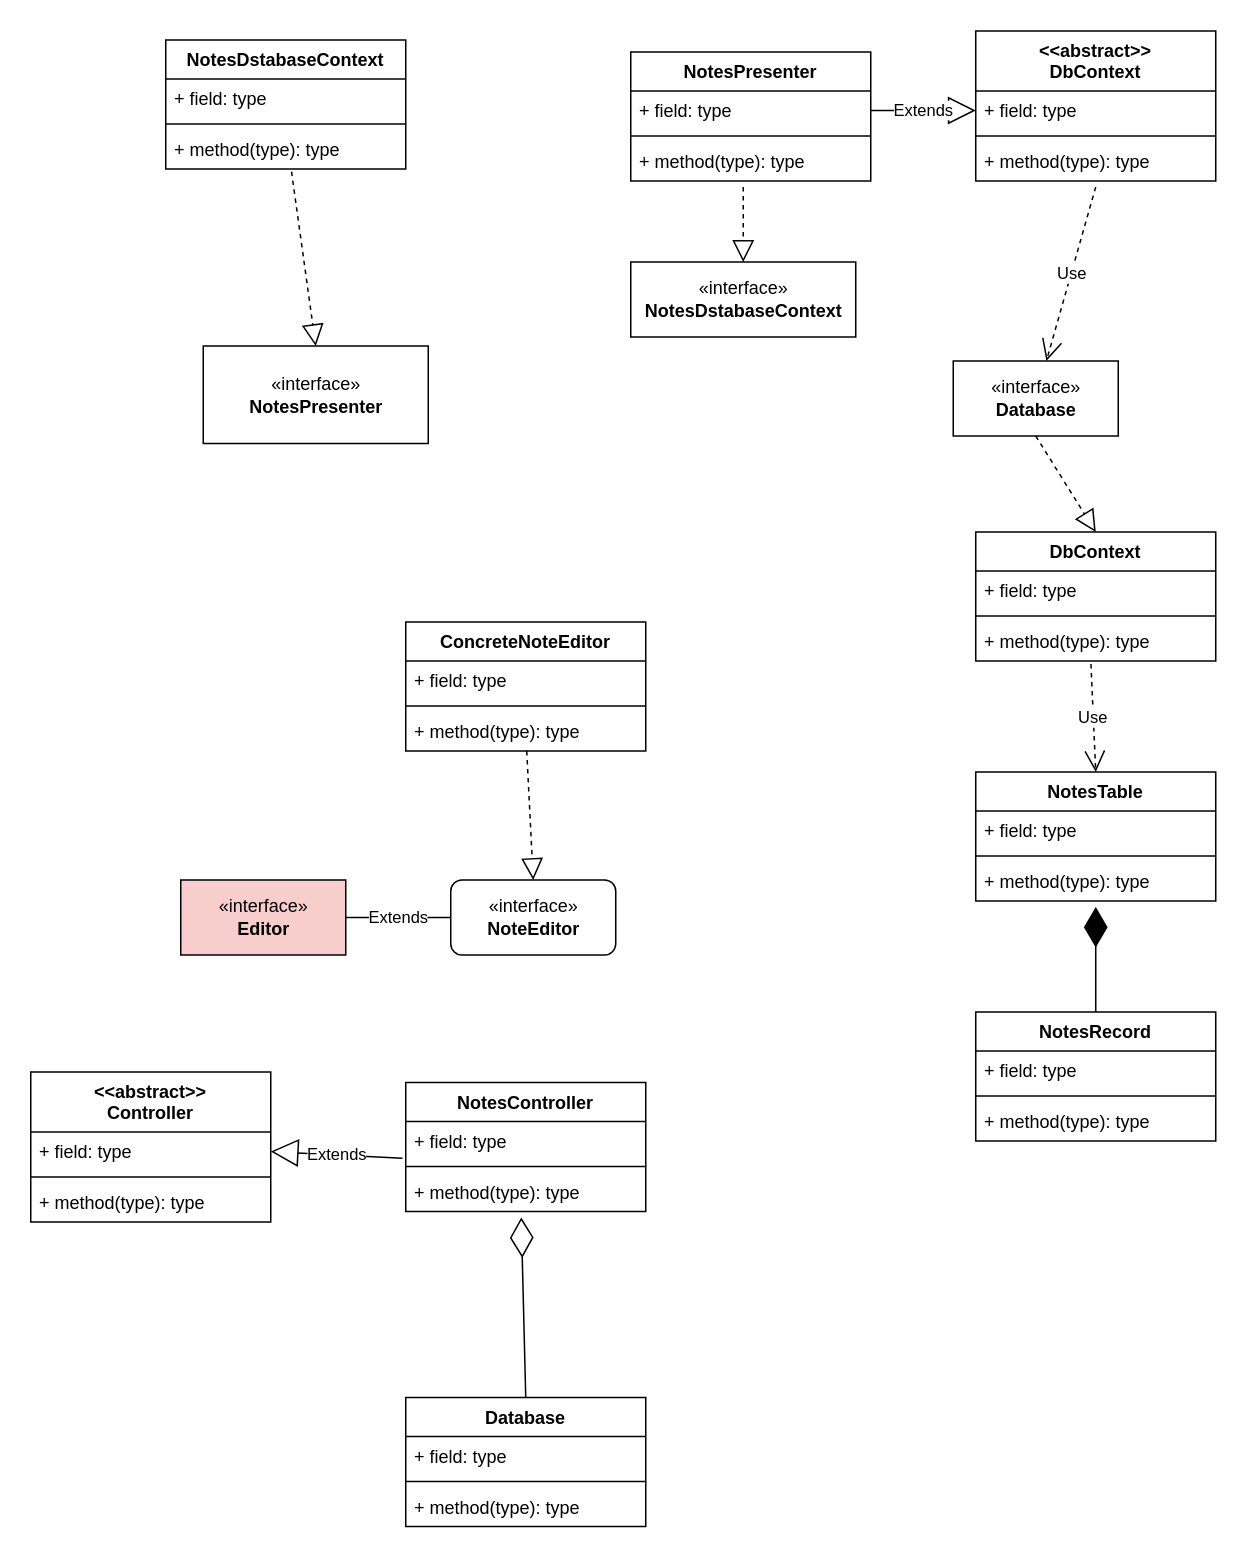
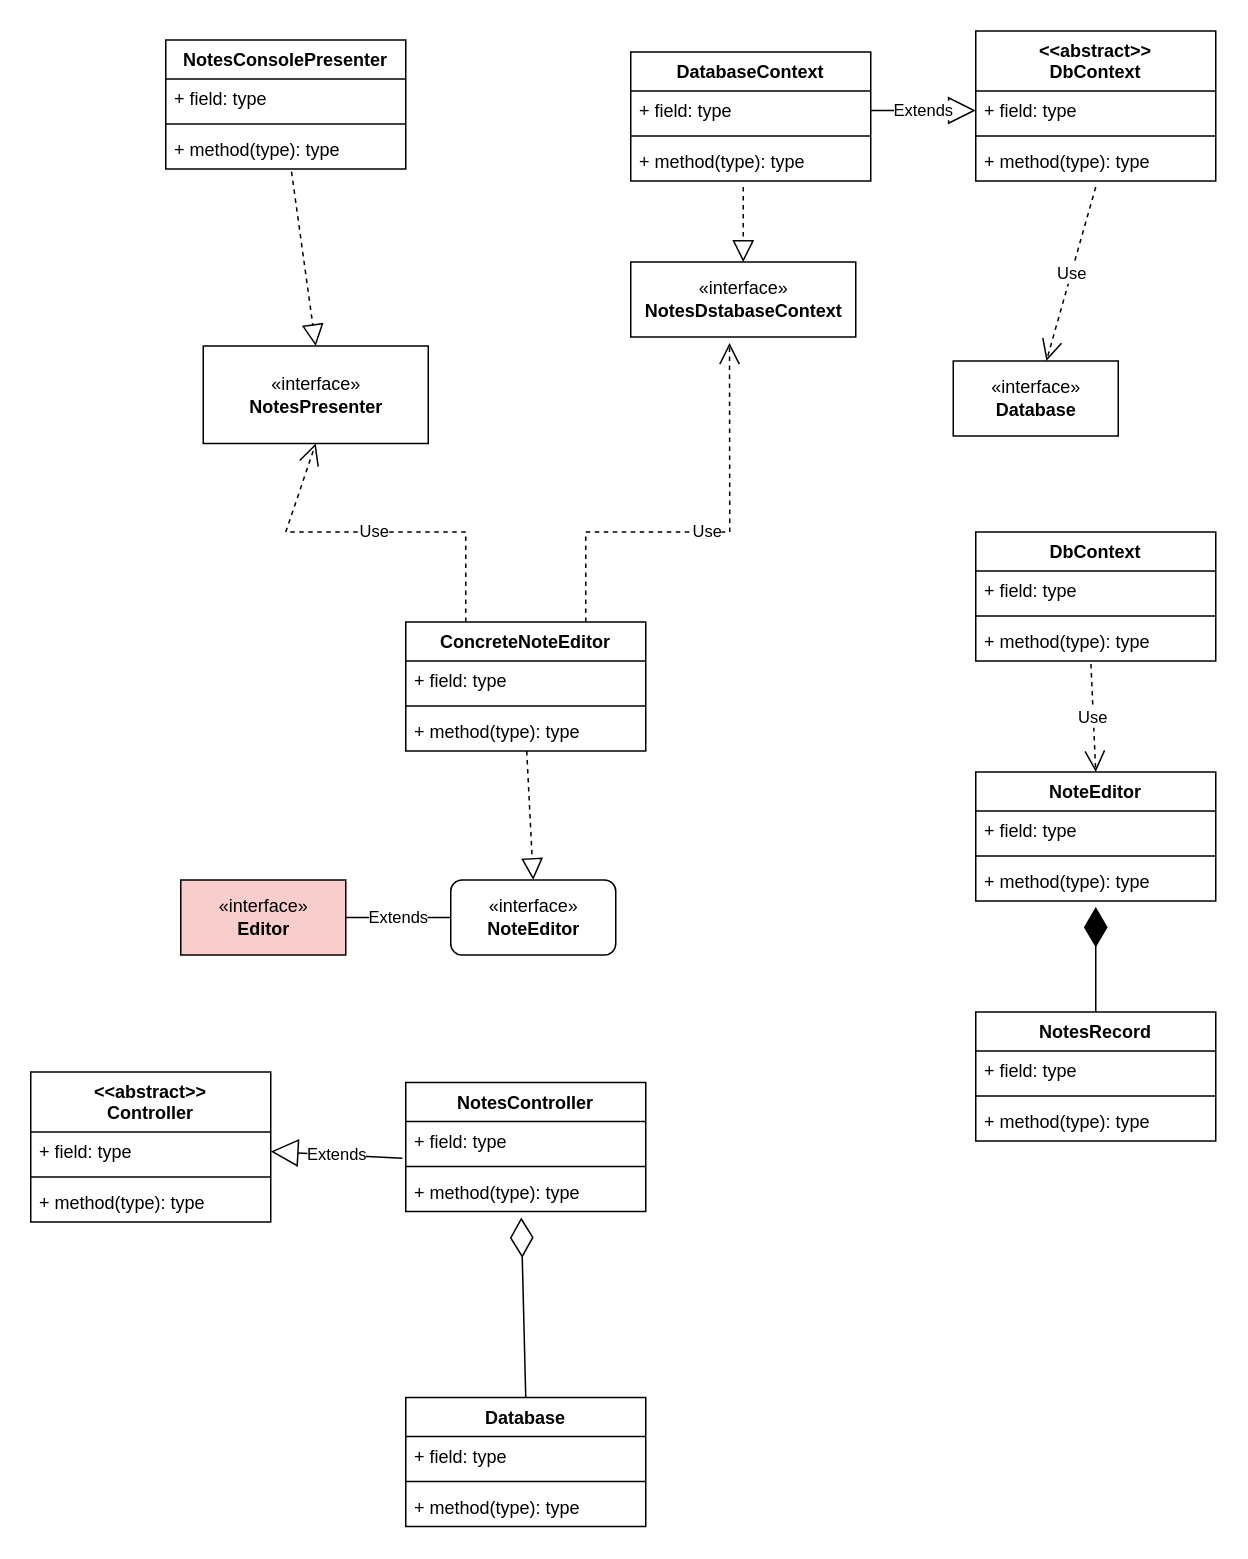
- <mxCell id="15" value="NotesDstabaseContext" style="swimlane;fontStyle=1;align=center;verticalAlign=top;childLayout=stackLayout;horizontal=1;startSize=26;horizontalStack=0;resizeParent=1;resizeParentMax=0;resizeLast=0;collapsible=1;marginBottom=0;" parent="1" vertex="1"><mxGeometry x="110" y="26" width="160" height="86" as="geometry" /></mxCell>
+ <mxCell id="15" value="NotesConsolePresenter" style="swimlane;fontStyle=1;align=center;verticalAlign=top;childLayout=stackLayout;horizontal=1;startSize=26;horizontalStack=0;resizeParent=1;resizeParentMax=0;resizeLast=0;collapsible=1;marginBottom=0;" parent="1" vertex="1"><mxGeometry x="110" y="26" width="160" height="86" as="geometry" /></mxCell>
- <mxCell id="21" value="NotesPresenter" style="swimlane;fontStyle=1;align=center;verticalAlign=top;childLayout=stackLayout;horizontal=1;startSize=26;horizontalStack=0;resizeParent=1;resizeParentMax=0;resizeLast=0;collapsible=1;marginBottom=0;" parent="1" vertex="1"><mxGeometry x="420" y="34" width="160" height="86" as="geometry" /></mxCell>
+ <mxCell id="21" value="DatabaseContext" style="swimlane;fontStyle=1;align=center;verticalAlign=top;childLayout=stackLayout;horizontal=1;startSize=26;horizontalStack=0;resizeParent=1;resizeParentMax=0;resizeLast=0;collapsible=1;marginBottom=0;" parent="1" vertex="1"><mxGeometry x="420" y="34" width="160" height="86" as="geometry" /></mxCell>
- <mxCell id="44" value="" style="endArrow=block;dashed=1;endFill=0;endSize=12;html=1;rounded=0;entryX=0.5;entryY=0;entryDx=0;entryDy=0;exitX=0.5;exitY=1;exitDx=0;exitDy=0;" parent="1" source="38" target="40" edge="1"><mxGeometry width="160" relative="1" as="geometry"><mxPoint x="970" y="14" as="sourcePoint" /><mxPoint x="830" y="-56" as="targetPoint" /></mxGeometry></mxCell>
+ <mxCell id="20" value="Use" style="endArrow=open;endSize=12;dashed=1;html=1;rounded=0;exitX=0.25;exitY=0;exitDx=0;exitDy=0;entryX=0.5;entryY=1;entryDx=0;entryDy=0;" parent="1" source="10" edge="1" target="7"><mxGeometry width="160" relative="1" as="geometry"><mxPoint x="490" y="454" as="sourcePoint" /><mxPoint x="640" y="454" as="targetPoint" /><Array as="points"><mxPoint x="310" y="354" /><mxPoint x="190" y="354" /></Array></mxGeometry></mxCell>
+ <mxCell id="59" value="Use" style="endArrow=open;endSize=12;dashed=1;html=1;rounded=0;exitX=0.75;exitY=0;exitDx=0;exitDy=0;entryX=0.439;entryY=1.079;entryDx=0;entryDy=0;entryPerimeter=0;" edge="1" parent="1" source="10" target="9"><mxGeometry width="160" relative="1" as="geometry"><mxPoint x="150" y="294" as="sourcePoint" /><mxPoint x="310" y="294" as="targetPoint" /><Array as="points"><mxPoint x="390" y="354" /><mxPoint x="486" y="354" /></Array></mxGeometry></mxCell>
- <mxCell id="45" value="NotesTable" style="swimlane;fontStyle=1;align=center;verticalAlign=top;childLayout=stackLayout;horizontal=1;startSize=26;horizontalStack=0;resizeParent=1;resizeParentMax=0;resizeLast=0;collapsible=1;marginBottom=0;" parent="1" vertex="1"><mxGeometry x="650" y="514" width="160" height="86" as="geometry" /></mxCell>
+ <mxCell id="45" value="NoteEditor" style="swimlane;fontStyle=1;align=center;verticalAlign=top;childLayout=stackLayout;horizontal=1;startSize=26;horizontalStack=0;resizeParent=1;resizeParentMax=0;resizeLast=0;collapsible=1;marginBottom=0;" parent="1" vertex="1"><mxGeometry x="650" y="514" width="160" height="86" as="geometry" /></mxCell>
